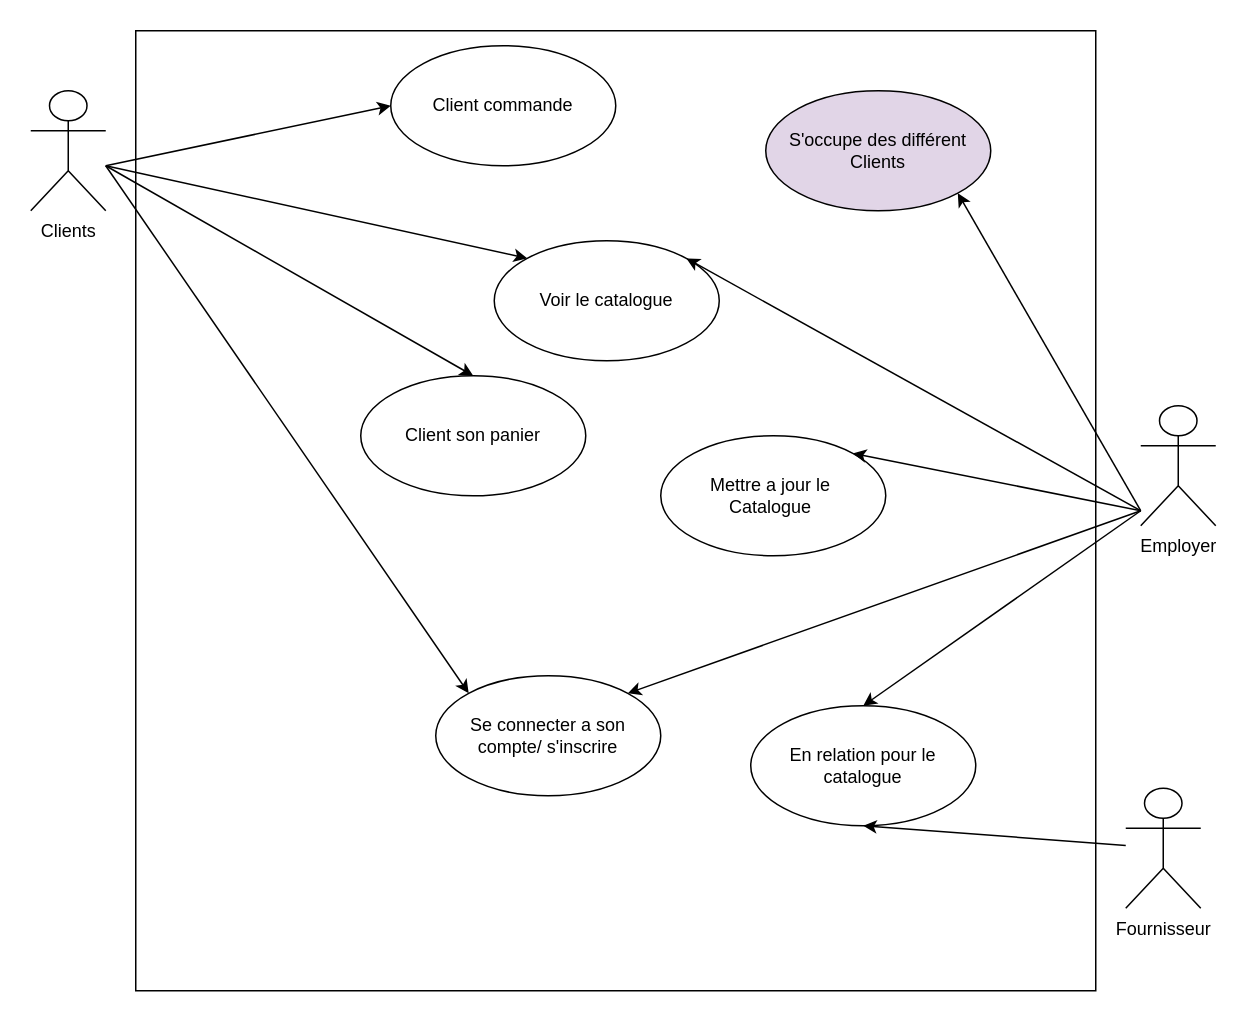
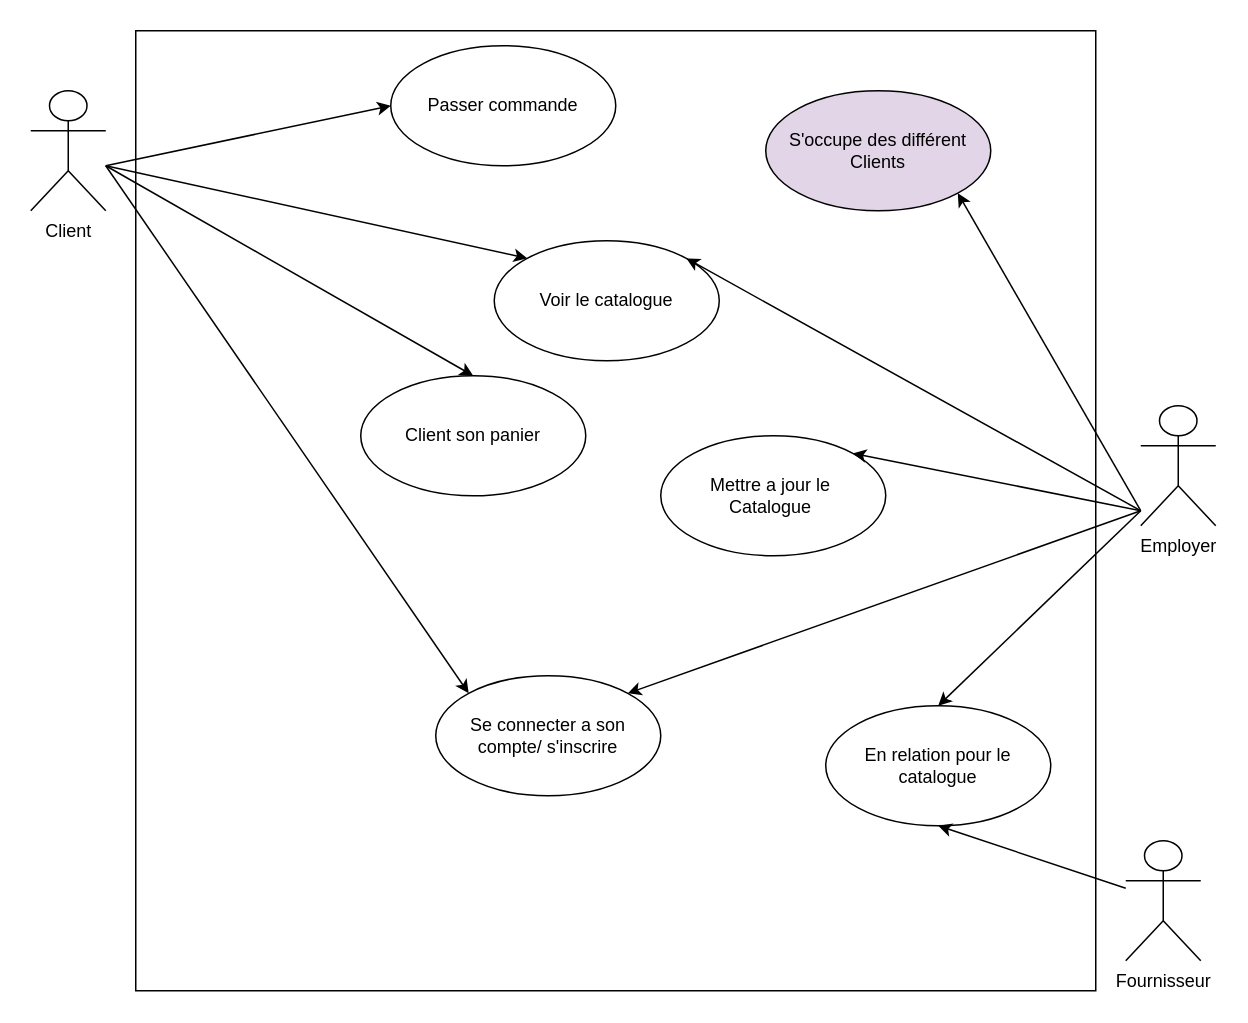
- <mxCell id="14" value="Client commande" style="ellipse;whiteSpace=wrap;html=1;" vertex="1" parent="1"><mxGeometry x="260" y="30" width="150" height="80" as="geometry" /></mxCell>
+ <mxCell id="14" value="Passer commande" style="ellipse;whiteSpace=wrap;html=1;" vertex="1" parent="1"><mxGeometry x="260" y="30" width="150" height="80" as="geometry" /></mxCell>
- <mxCell id="2" value="Clients&lt;br&gt;" style="shape=umlActor;verticalLabelPosition=bottom;verticalAlign=top;html=1;outlineConnect=0;" vertex="1" parent="1"><mxGeometry x="20" y="60" width="50" height="80" as="geometry" /></mxCell>
+ <mxCell id="2" value="Client&lt;br&gt;" style="shape=umlActor;verticalLabelPosition=bottom;verticalAlign=top;html=1;outlineConnect=0;" vertex="1" parent="1"><mxGeometry x="20" y="60" width="50" height="80" as="geometry" /></mxCell>
- <mxCell id="20" value="En relation pour le catalogue" style="ellipse;whiteSpace=wrap;html=1;" vertex="1" parent="1"><mxGeometry x="500" y="470" width="150" height="80" as="geometry" /></mxCell>
+ <mxCell id="20" value="En relation pour le catalogue" style="ellipse;whiteSpace=wrap;html=1;" vertex="1" parent="1"><mxGeometry x="550" y="470" width="150" height="80" as="geometry" /></mxCell>
- <mxCell id="19" value="Fournisseur" style="shape=umlActor;verticalLabelPosition=bottom;verticalAlign=top;html=1;outlineConnect=0;" vertex="1" parent="1"><mxGeometry x="750" y="525" width="50" height="80" as="geometry" /></mxCell>
+ <mxCell id="19" value="Fournisseur" style="shape=umlActor;verticalLabelPosition=bottom;verticalAlign=top;html=1;outlineConnect=0;" vertex="1" parent="1"><mxGeometry x="750" y="560" width="50" height="80" as="geometry" /></mxCell>
